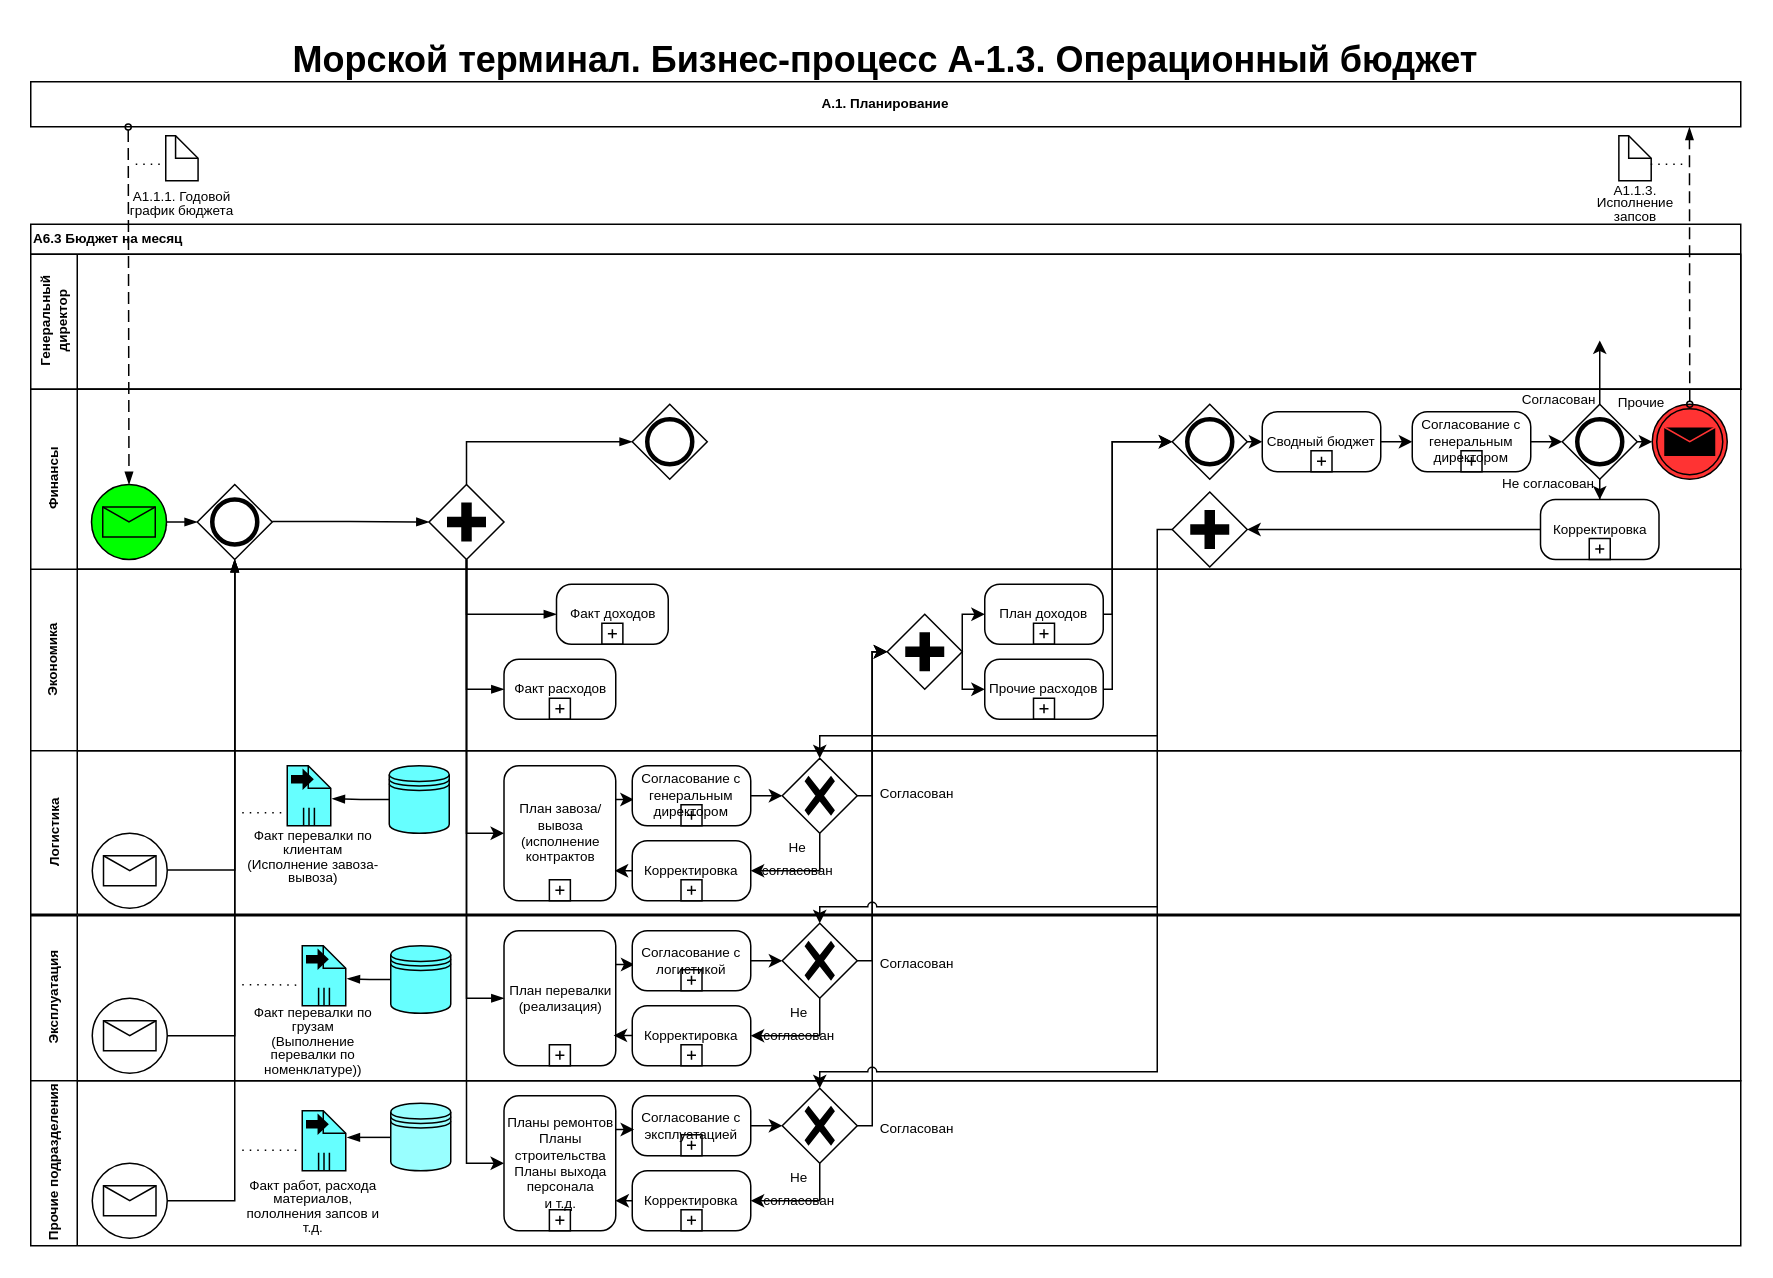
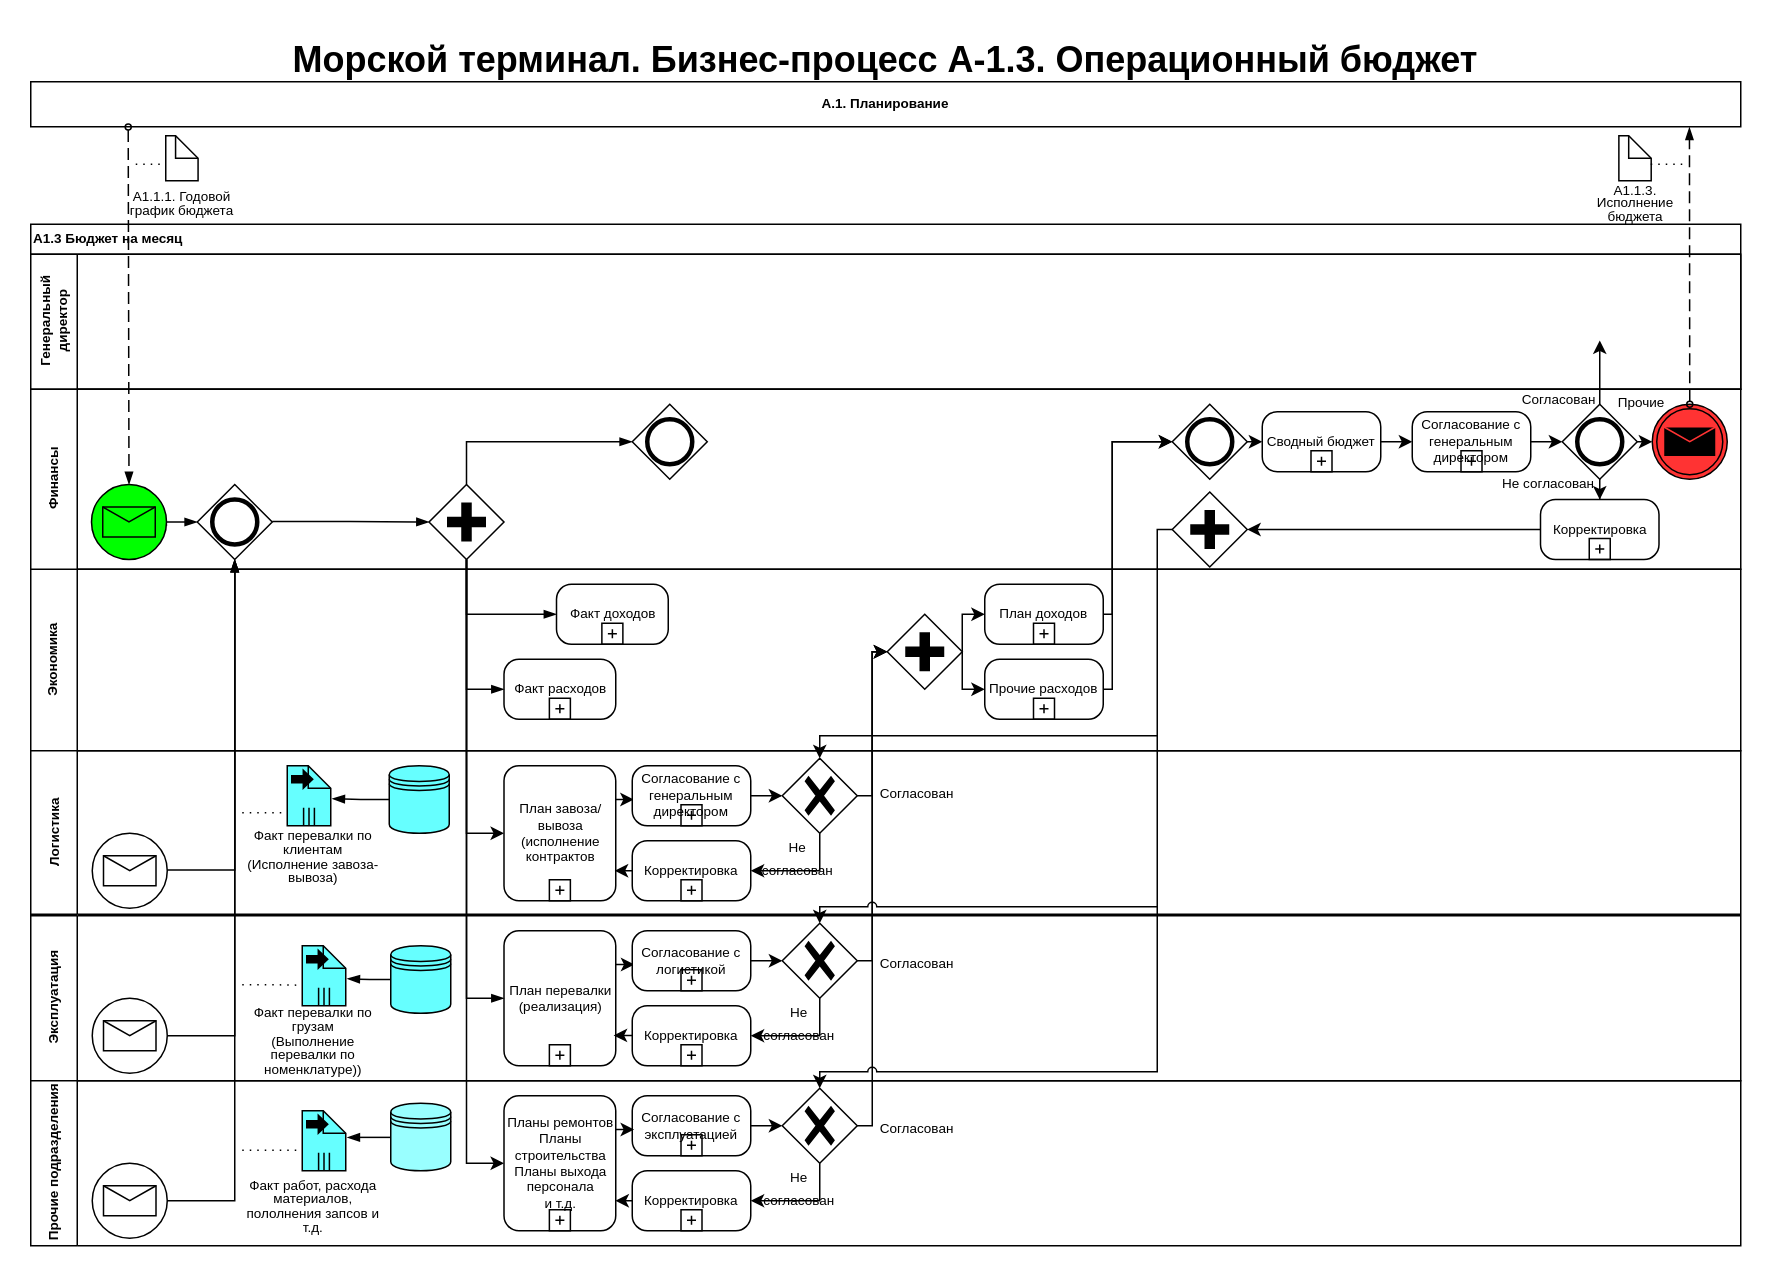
- <mxCell id="112" value="&lt;p style=&quot;line-height: 60%;&quot;&gt;&lt;font style=&quot;font-size: 9px;&quot;&gt;A1.1.3. Исполнение запсов&lt;br&gt;&lt;/font&gt;&lt;/p&gt;" style="text;html=1;strokeColor=none;fillColor=none;align=center;verticalAlign=middle;whiteSpace=wrap;rounded=0;" vertex="1" parent="1"><mxGeometry x="1050" y="115.32" width="80" height="40" as="geometry" /></mxCell>
+ <mxCell id="112" value="&lt;p style=&quot;line-height: 60%;&quot;&gt;&lt;font style=&quot;font-size: 9px;&quot;&gt;A1.1.3. Исполнение бюджета&lt;br&gt;&lt;/font&gt;&lt;/p&gt;" style="text;html=1;strokeColor=none;fillColor=none;align=center;verticalAlign=middle;whiteSpace=wrap;rounded=0;" vertex="1" parent="1"><mxGeometry x="1050" y="115.32" width="80" height="40" as="geometry" /></mxCell>
- <mxCell id="10" value="&lt;div style=&quot;font-size: 9px;&quot; align=&quot;left&quot;&gt;А6.3 Бюджет на месяц&lt;/div&gt;" style="swimlane;html=1;childLayout=stackLayout;resizeParent=1;resizeParentMax=0;horizontal=1;startSize=20;horizontalStack=0;whiteSpace=wrap;align=left;fontSize=9;" parent="2" vertex="1"><mxGeometry y="-230" width="1140" height="110" as="geometry"><mxRectangle x="19" y="130" width="170" height="30" as="alternateBounds" /></mxGeometry></mxCell>
+ <mxCell id="10" value="&lt;div style=&quot;font-size: 9px;&quot; align=&quot;left&quot;&gt;А1.3 Бюджет на месяц&lt;/div&gt;" style="swimlane;html=1;childLayout=stackLayout;resizeParent=1;resizeParentMax=0;horizontal=1;startSize=20;horizontalStack=0;whiteSpace=wrap;align=left;fontSize=9;" parent="2" vertex="1"><mxGeometry y="-230" width="1140" height="110" as="geometry"><mxRectangle x="19" y="130" width="170" height="30" as="alternateBounds" /></mxGeometry></mxCell>
